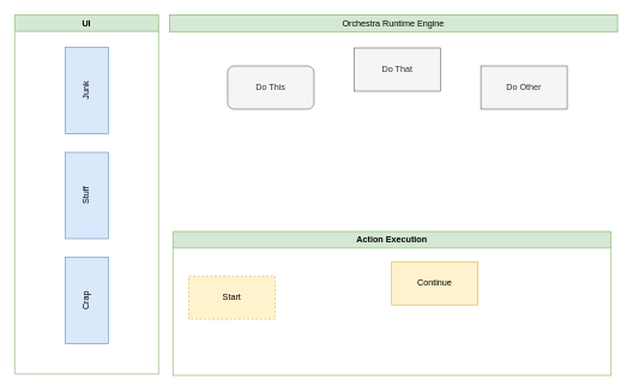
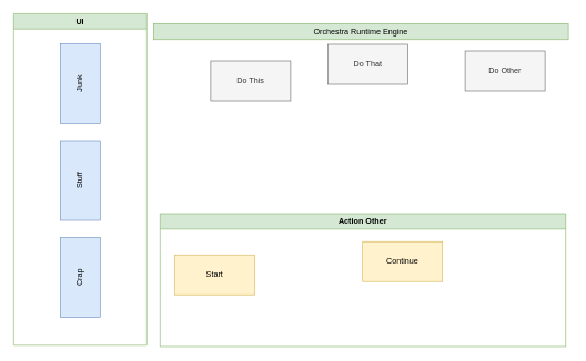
- <mxCell id="9" value="Orchestra Runtime Engine" style="rounded=0;whiteSpace=wrap;html=1;fillColor=#d5e8d4;strokeColor=#82b366;" vertex="1" parent="1"><mxGeometry x="235" y="20" width="623" height="24" as="geometry" /></mxCell>
+ <mxCell id="9" value="Orchestra Runtime Engine" style="rounded=0;whiteSpace=wrap;html=1;fillColor=#d5e8d4;strokeColor=#82b366;" vertex="1" parent="1"><mxGeometry x="230" y="35" width="623" height="24" as="geometry" /></mxCell>
- <mxCell id="10" value="Do This" style="whiteSpace=wrap;html=1;fillColor=#f5f5f5;fontColor=#333333;strokeColor=#666666;rounded=1;" vertex="1" parent="1"><mxGeometry x="316" y="91" width="120" height="60" as="geometry" /></mxCell>
+ <mxCell id="10" value="Do This" style="rounded=0;whiteSpace=wrap;html=1;fillColor=#f5f5f5;fontColor=#333333;strokeColor=#666666;" vertex="1" parent="1"><mxGeometry x="316" y="91" width="120" height="60" as="geometry" /></mxCell>
- <mxCell id="12" value="Do Other" style="rounded=0;whiteSpace=wrap;html=1;fillColor=#f5f5f5;fontColor=#333333;strokeColor=#666666;" vertex="1" parent="1"><mxGeometry x="668" y="91" width="120" height="60" as="geometry" /></mxCell>
+ <mxCell id="12" value="Do Other" style="rounded=0;whiteSpace=wrap;html=1;fillColor=#f5f5f5;fontColor=#333333;strokeColor=#666666;" vertex="1" parent="1"><mxGeometry x="698" y="76" width="120" height="60" as="geometry" /></mxCell>
- <mxCell id="6" value="Action Execution" style="swimlane;whiteSpace=wrap;html=1;fillColor=#d5e8d4;strokeColor=#82b366;" vertex="1" parent="1"><mxGeometry x="240" y="321" width="609" height="200" as="geometry" /></mxCell>
+ <mxCell id="6" value="Action Other" style="swimlane;whiteSpace=wrap;html=1;fillColor=#d5e8d4;strokeColor=#82b366;" vertex="1" parent="1"><mxGeometry x="240" y="321" width="609" height="200" as="geometry" /></mxCell>
- <mxCell id="7" value="Start" style="rounded=0;whiteSpace=wrap;html=1;fillColor=#fff2cc;strokeColor=#d6b656;dashed=1;" vertex="1" parent="6"><mxGeometry x="22" y="62" width="120" height="60" as="geometry" /></mxCell>
+ <mxCell id="7" value="Start" style="rounded=0;whiteSpace=wrap;html=1;fillColor=#fff2cc;strokeColor=#d6b656;" vertex="1" parent="6"><mxGeometry x="22" y="62" width="120" height="60" as="geometry" /></mxCell>
